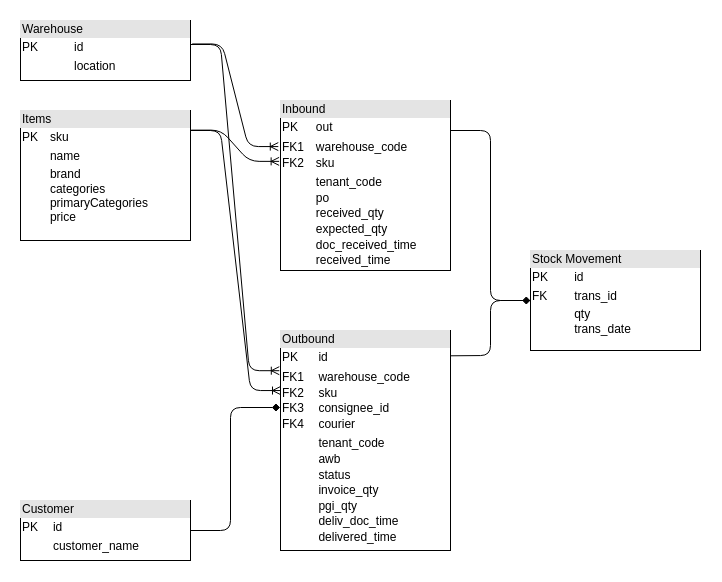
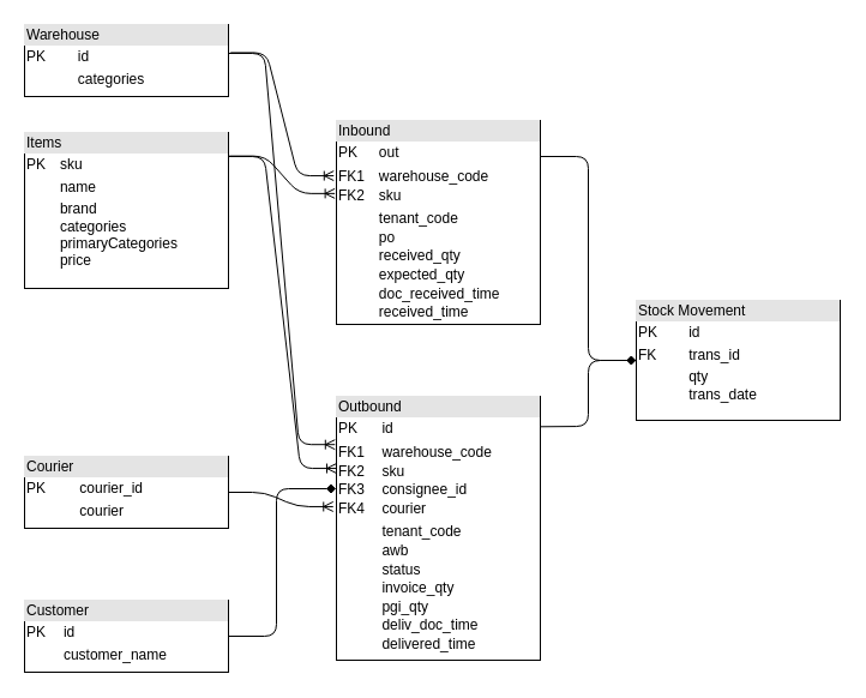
- <mxCell id="6" value="&lt;div style=&quot;box-sizing: border-box ; width: 100% ; background: #e4e4e4 ; padding: 2px&quot;&gt;Warehouse&lt;/div&gt;&lt;table style=&quot;width: 100% ; font-size: 1em&quot; cellpadding=&quot;2&quot; cellspacing=&quot;0&quot;&gt;&lt;tbody&gt;&lt;tr&gt;&lt;td&gt;PK&lt;/td&gt;&lt;td&gt;id&lt;/td&gt;&lt;/tr&gt;&lt;tr&gt;&lt;td&gt;&lt;br&gt;&lt;/td&gt;&lt;td&gt;location&lt;/td&gt;&lt;/tr&gt;&lt;tr&gt;&lt;td&gt;&lt;/td&gt;&lt;td&gt;&lt;br&gt;&lt;/td&gt;&lt;/tr&gt;&lt;/tbody&gt;&lt;/table&gt;" style="verticalAlign=top;align=left;overflow=fill;html=1;" vertex="1" parent="1"><mxGeometry x="20" y="20" width="170" height="60" as="geometry" /></mxCell>
+ <mxCell id="6" value="&lt;div style=&quot;box-sizing: border-box ; width: 100% ; background: #e4e4e4 ; padding: 2px&quot;&gt;Warehouse&lt;/div&gt;&lt;table style=&quot;width: 100% ; font-size: 1em&quot; cellpadding=&quot;2&quot; cellspacing=&quot;0&quot;&gt;&lt;tbody&gt;&lt;tr&gt;&lt;td&gt;PK&lt;/td&gt;&lt;td&gt;id&lt;/td&gt;&lt;/tr&gt;&lt;tr&gt;&lt;td&gt;&lt;br&gt;&lt;/td&gt;&lt;td&gt;categories&lt;/td&gt;&lt;/tr&gt;&lt;tr&gt;&lt;td&gt;&lt;/td&gt;&lt;td&gt;&lt;br&gt;&lt;/td&gt;&lt;/tr&gt;&lt;/tbody&gt;&lt;/table&gt;" style="verticalAlign=top;align=left;overflow=fill;html=1;" vertex="1" parent="1"><mxGeometry x="20" y="20" width="170" height="60" as="geometry" /></mxCell>
+ <mxCell id="8" value="&lt;div style=&quot;box-sizing: border-box ; width: 100% ; background: #e4e4e4 ; padding: 2px&quot;&gt;Courier&lt;/div&gt;&lt;table style=&quot;width: 100% ; font-size: 1em&quot; cellpadding=&quot;2&quot; cellspacing=&quot;0&quot;&gt;&lt;tbody&gt;&lt;tr&gt;&lt;td&gt;PK&lt;/td&gt;&lt;td&gt;courier_id&lt;/td&gt;&lt;/tr&gt;&lt;tr&gt;&lt;td&gt;&lt;br&gt;&lt;/td&gt;&lt;td&gt;courier&lt;/td&gt;&lt;/tr&gt;&lt;tr&gt;&lt;td&gt;&lt;/td&gt;&lt;td&gt;&lt;br&gt;&lt;/td&gt;&lt;/tr&gt;&lt;/tbody&gt;&lt;/table&gt;" style="verticalAlign=top;align=left;overflow=fill;html=1;" vertex="1" parent="1"><mxGeometry x="20" y="380" width="170" height="60" as="geometry" /></mxCell>
+ <mxCell id="15" value="" style="edgeStyle=entityRelationEdgeStyle;fontSize=12;html=1;endArrow=ERoneToMany;exitX=1;exitY=0.5;exitDx=0;exitDy=0;entryX=-0.016;entryY=0.418;entryDx=0;entryDy=0;entryPerimeter=0;" edge="1" parent="1" source="8" target="4"><mxGeometry width="100" height="100" relative="1" as="geometry"><mxPoint x="210" y="440" as="sourcePoint" /><mxPoint x="300" y="530" as="targetPoint" /></mxGeometry></mxCell>
